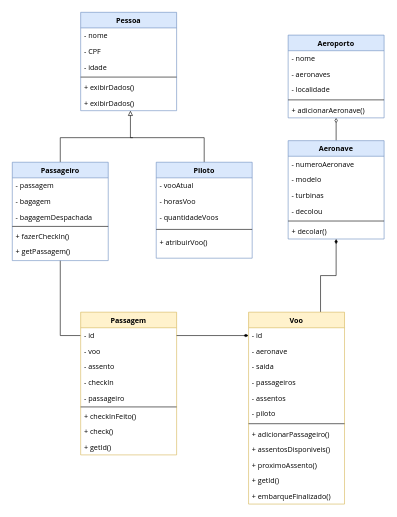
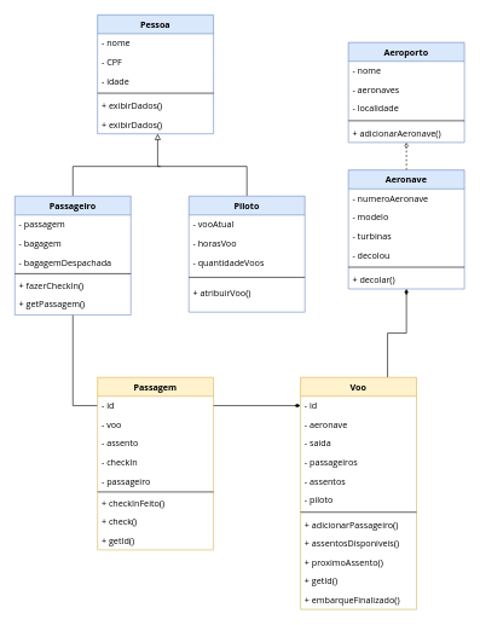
- <mxCell id="25" style="edgeStyle=orthogonalEdgeStyle;rounded=0;orthogonalLoop=1;jettySize=auto;html=1;exitX=0.5;exitY=0;exitDx=0;exitDy=0;entryX=0.5;entryY=1;entryDx=0;entryDy=0;endArrow=diamondThin;endFill=0;fontFamily=Open sans;fontSource=https%3A%2F%2Ffonts.googleapis.com%2Fcss%3Ffamily%3DOpen%2Bsans;" edge="1" parent="1" source="26" target="33"><mxGeometry relative="1" as="geometry" /></mxCell>
+ <mxCell id="25" style="edgeStyle=orthogonalEdgeStyle;rounded=0;orthogonalLoop=1;jettySize=auto;html=1;exitX=0.5;exitY=0;exitDx=0;exitDy=0;entryX=0.5;entryY=1;entryDx=0;entryDy=0;endArrow=diamondThin;endFill=0;fontFamily=Open sans;fontSource=https%3A%2F%2Ffonts.googleapis.com%2Fcss%3Ffamily%3DOpen%2Bsans;dashed=1;" edge="1" parent="1" source="26" target="33"><mxGeometry relative="1" as="geometry" /></mxCell>
